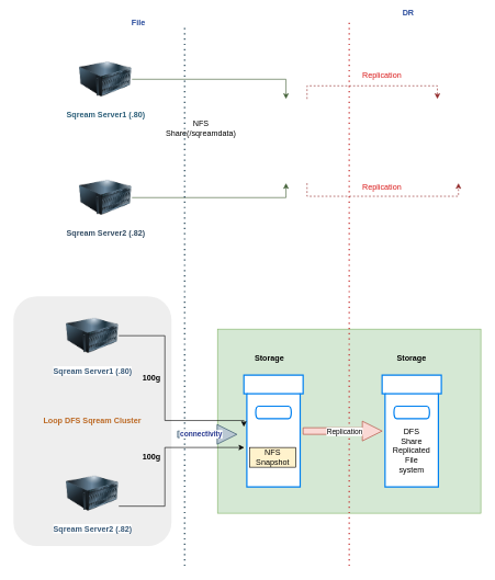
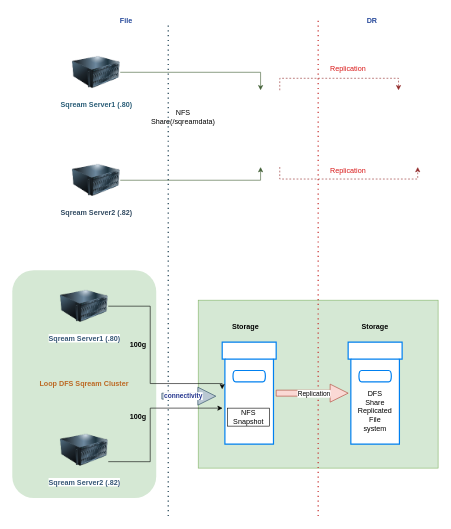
- <mxCell id="18" value="DR" style="text;strokeColor=none;align=center;fillColor=none;html=1;verticalAlign=middle;whiteSpace=wrap;rounded=0;fontStyle=1;fontColor=#274a9b;" parent="1" vertex="1"><mxGeometry x="590" y="5" width="60" height="30" as="geometry" /></mxCell>
+ <mxCell id="18" value="DR" style="text;strokeColor=none;align=center;fillColor=none;html=1;verticalAlign=middle;whiteSpace=wrap;rounded=0;fontStyle=1;fontColor=#274a9b;" parent="1" vertex="1"><mxGeometry x="590" width="60" height="30" as="geometry" y="20" /></mxCell>
- <mxCell id="2" value="&lt;b&gt;Loop DFS Sqream Cluster&lt;/b&gt;" style="rounded=1;whiteSpace=wrap;html=1;fillColor=#eeeeee;strokeColor=none;fontColor=#bc6924;" parent="1" vertex="1"><mxGeometry x="20" y="450" width="240" height="380" as="geometry" /></mxCell>
+ <mxCell id="2" value="&lt;b&gt;Loop DFS Sqream Cluster&lt;/b&gt;" style="rounded=1;whiteSpace=wrap;html=1;fillColor=#d5e8d4;strokeColor=none;fontColor=#bc6924;" parent="1" vertex="1"><mxGeometry x="20" y="450" width="240" height="380" as="geometry" /></mxCell>
- <mxCell id="30" value="NFS Snapshot" style="rounded=0;whiteSpace=wrap;html=1;fillColor=#fff2cc;" parent="1" vertex="1"><mxGeometry x="379" y="680" width="70" height="30" as="geometry" /></mxCell>
+ <mxCell id="30" value="NFS Snapshot" style="rounded=0;whiteSpace=wrap;html=1;" parent="1" vertex="1"><mxGeometry x="379" y="680" width="70" height="30" as="geometry" /></mxCell>
